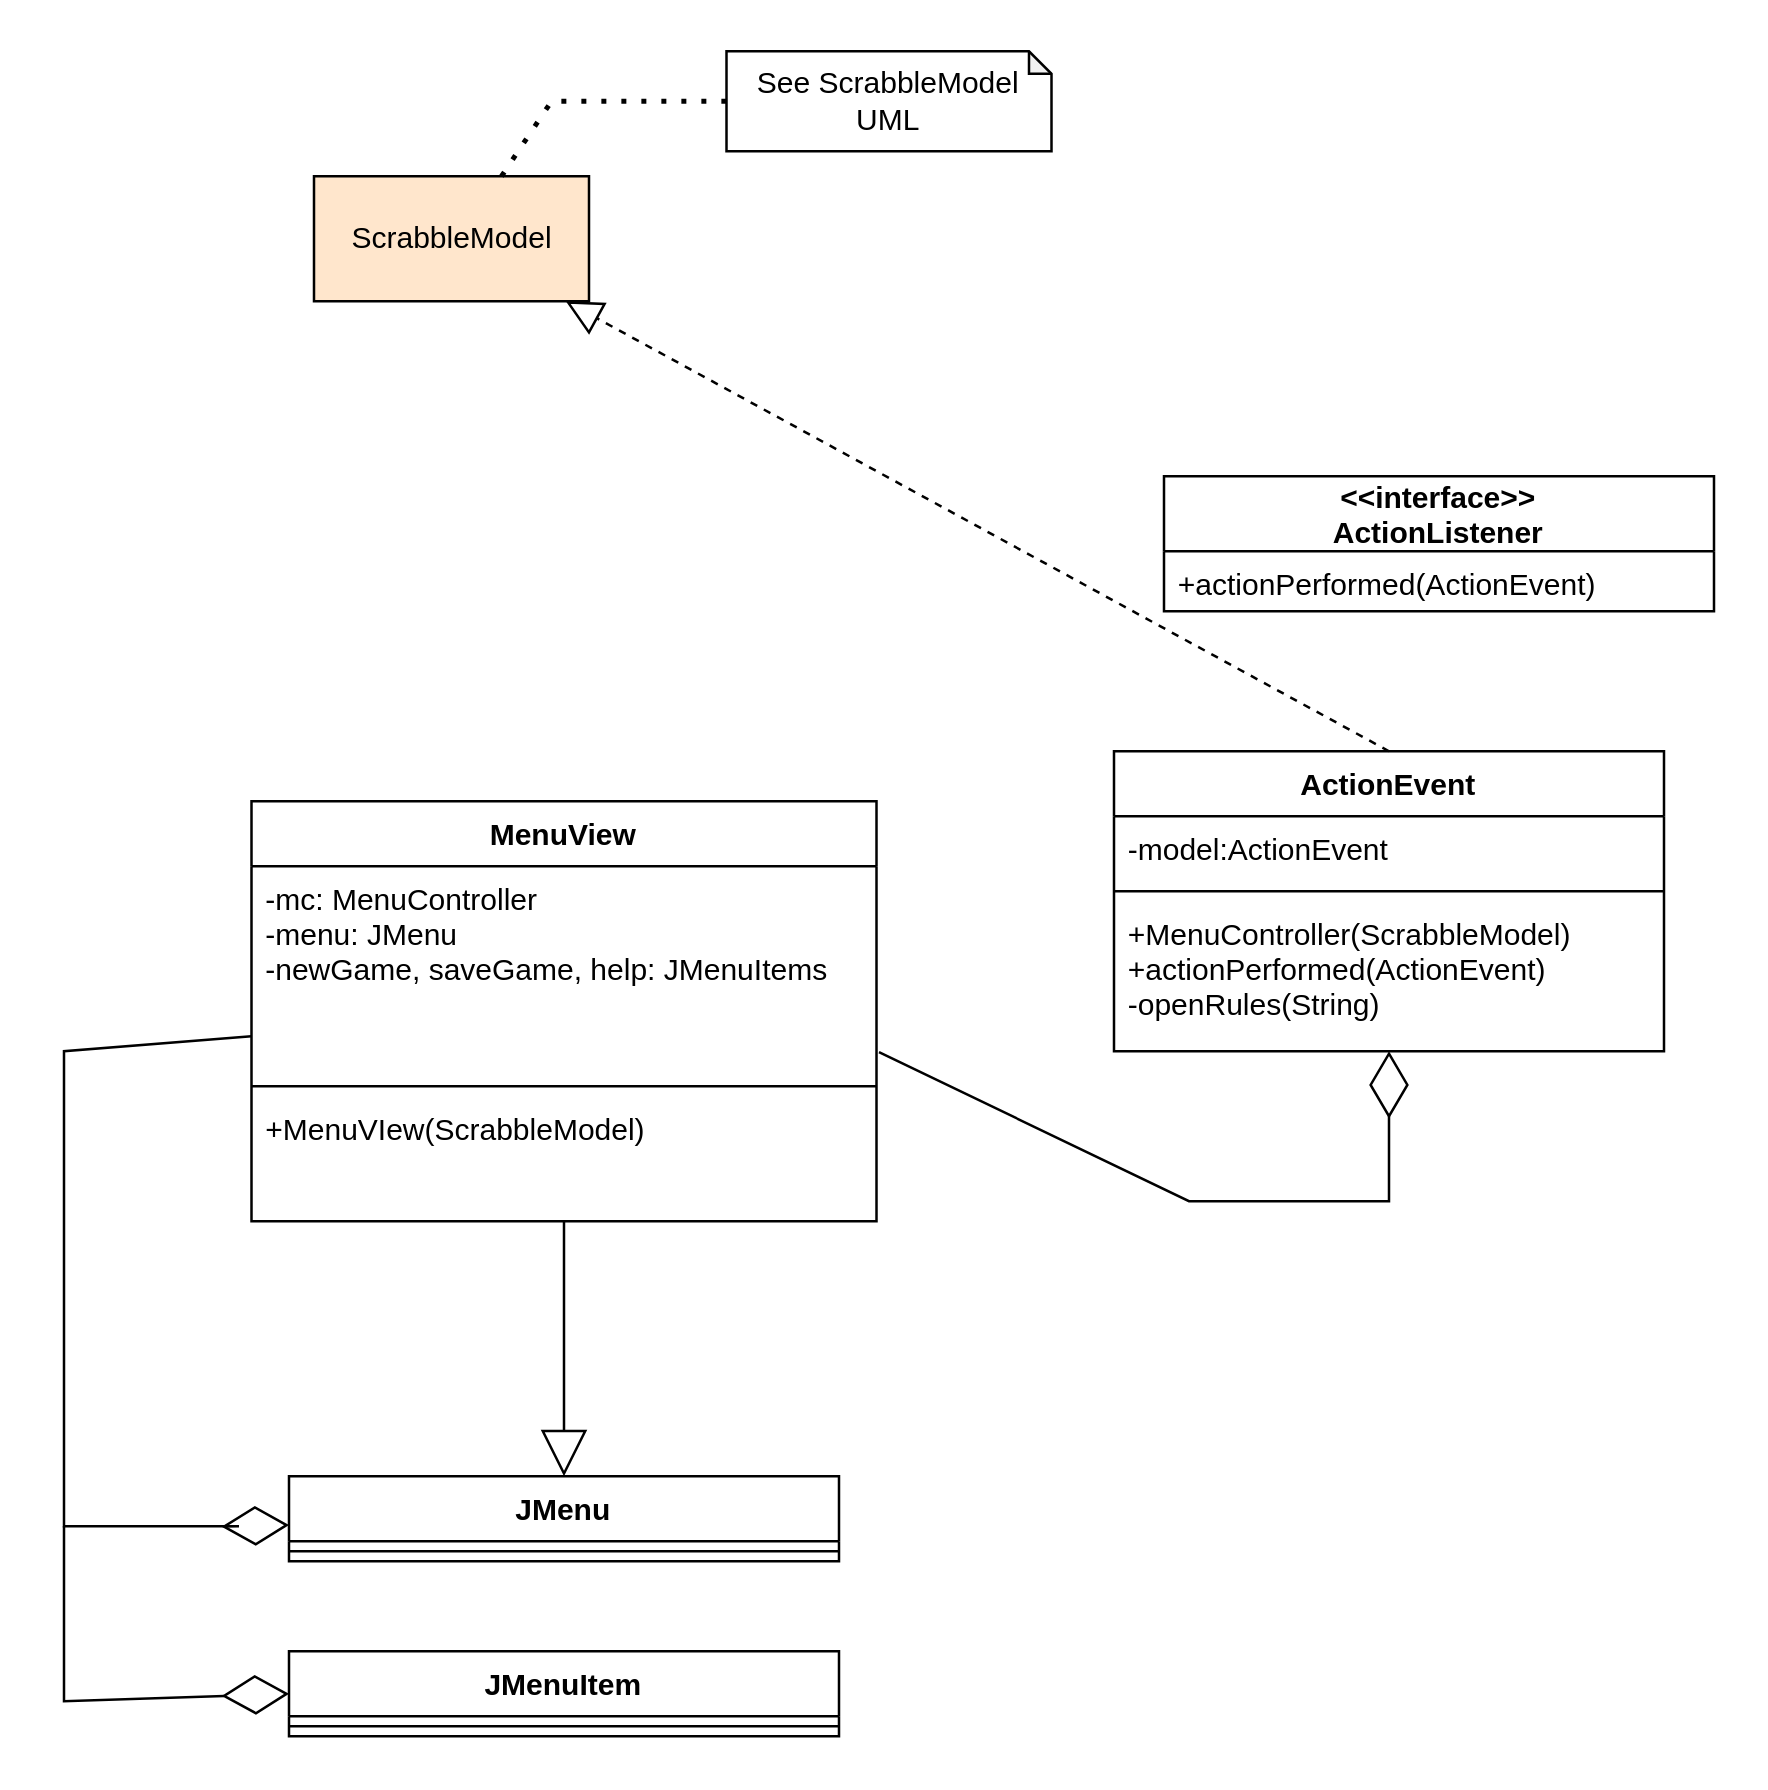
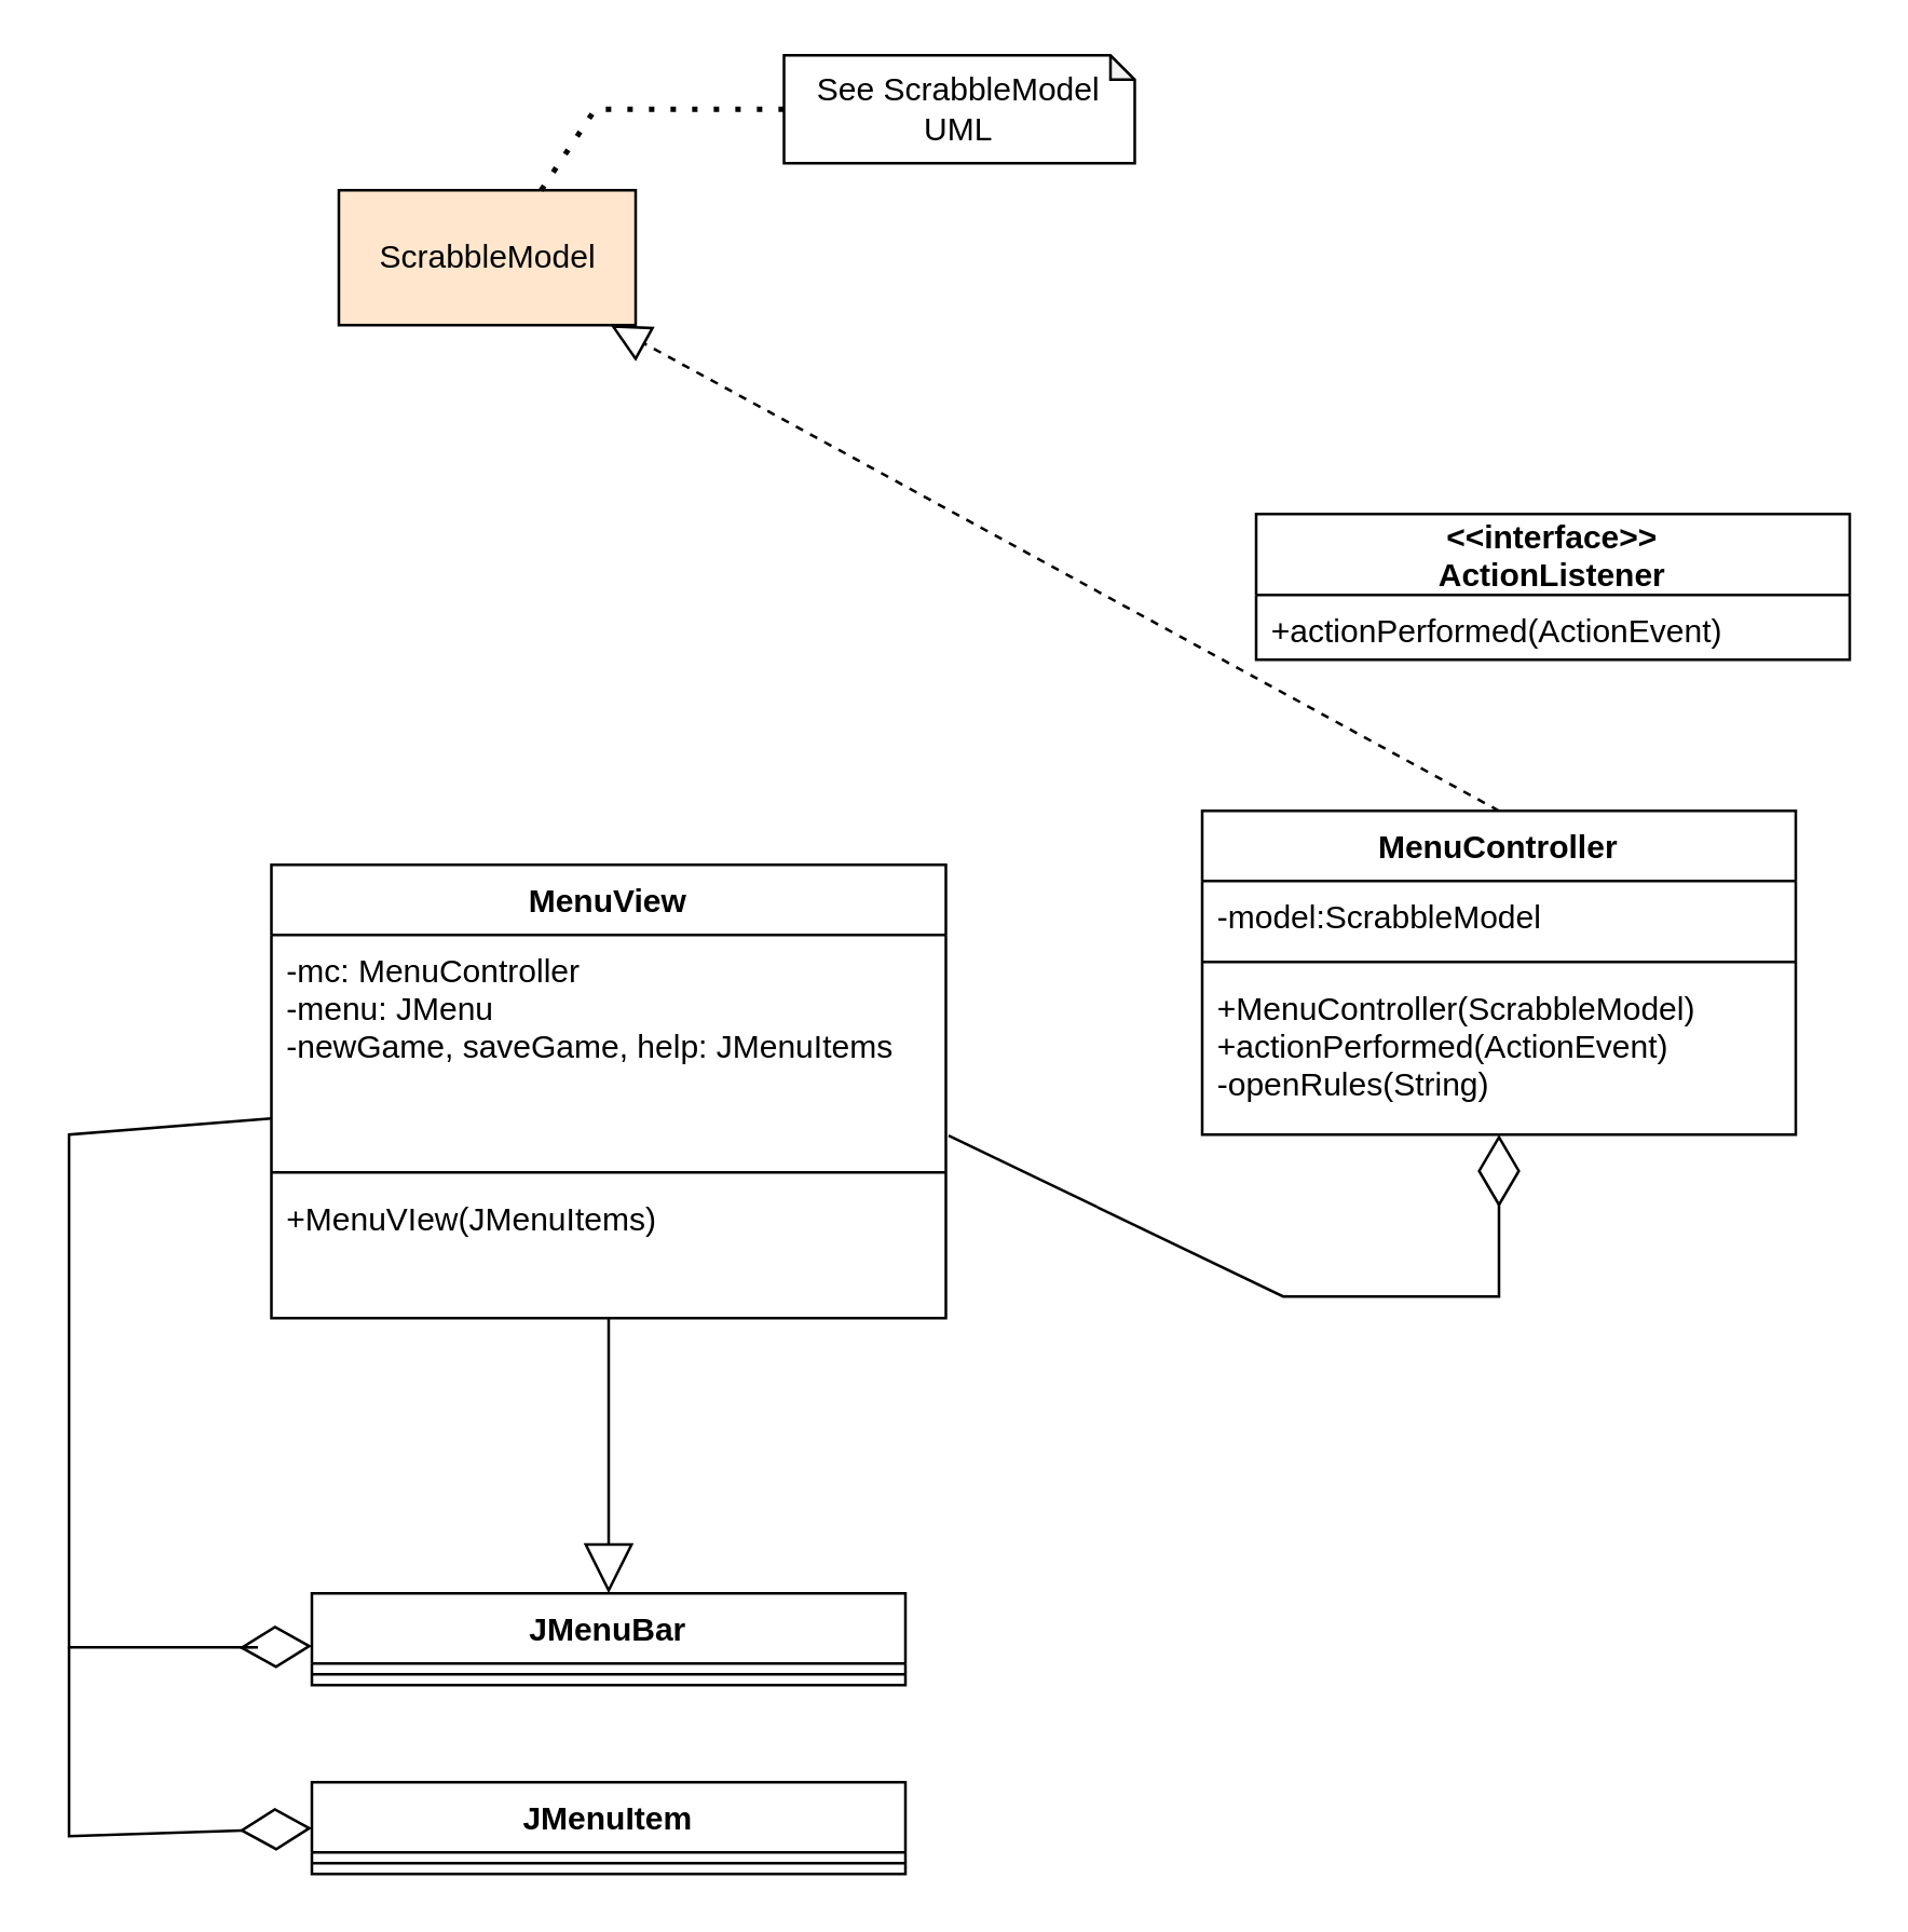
- <mxCell id="13" value="ActionEvent" style="swimlane;fontStyle=1;align=center;verticalAlign=top;childLayout=stackLayout;horizontal=1;startSize=26;horizontalStack=0;resizeParent=1;resizeParentMax=0;resizeLast=0;collapsible=1;marginBottom=0;" vertex="1" parent="1"><mxGeometry x="440" y="300" width="220" height="120" as="geometry" /></mxCell>
+ <mxCell id="13" value="MenuController" style="swimlane;fontStyle=1;align=center;verticalAlign=top;childLayout=stackLayout;horizontal=1;startSize=26;horizontalStack=0;resizeParent=1;resizeParentMax=0;resizeLast=0;collapsible=1;marginBottom=0;" vertex="1" parent="1"><mxGeometry x="440" y="300" width="220" height="120" as="geometry" /></mxCell>
- <mxCell id="14" value="-model:ActionEvent" style="text;strokeColor=none;fillColor=none;align=left;verticalAlign=top;spacingLeft=4;spacingRight=4;overflow=hidden;rotatable=0;points=[[0,0.5],[1,0.5]];portConstraint=eastwest;" vertex="1" parent="13"><mxGeometry y="26" width="220" height="26" as="geometry" /></mxCell>
+ <mxCell id="14" value="-model:ScrabbleModel" style="text;strokeColor=none;fillColor=none;align=left;verticalAlign=top;spacingLeft=4;spacingRight=4;overflow=hidden;rotatable=0;points=[[0,0.5],[1,0.5]];portConstraint=eastwest;" vertex="1" parent="13"><mxGeometry y="26" width="220" height="26" as="geometry" /></mxCell>
- <mxCell id="5" value="+MenuVIew(ScrabbleModel)" style="text;strokeColor=none;fillColor=none;align=left;verticalAlign=top;spacingLeft=4;spacingRight=4;overflow=hidden;rotatable=0;points=[[0,0.5],[1,0.5]];portConstraint=eastwest;" vertex="1" parent="2"><mxGeometry y="118" width="250" height="50" as="geometry" /></mxCell>
+ <mxCell id="5" value="+MenuVIew(JMenuItems)" style="text;strokeColor=none;fillColor=none;align=left;verticalAlign=top;spacingLeft=4;spacingRight=4;overflow=hidden;rotatable=0;points=[[0,0.5],[1,0.5]];portConstraint=eastwest;" vertex="1" parent="2"><mxGeometry y="118" width="250" height="50" as="geometry" /></mxCell>
- <mxCell id="6" value="JMenu" style="swimlane;fontStyle=1;align=center;verticalAlign=top;childLayout=stackLayout;horizontal=1;startSize=26;horizontalStack=0;resizeParent=1;resizeParentMax=0;resizeLast=0;collapsible=1;marginBottom=0;" vertex="1" parent="1"><mxGeometry x="110" y="590" width="220" height="34" as="geometry" /></mxCell>
+ <mxCell id="6" value="JMenuBar" style="swimlane;fontStyle=1;align=center;verticalAlign=top;childLayout=stackLayout;horizontal=1;startSize=26;horizontalStack=0;resizeParent=1;resizeParentMax=0;resizeLast=0;collapsible=1;marginBottom=0;" vertex="1" parent="1"><mxGeometry x="110" y="590" width="220" height="34" as="geometry" /></mxCell>
